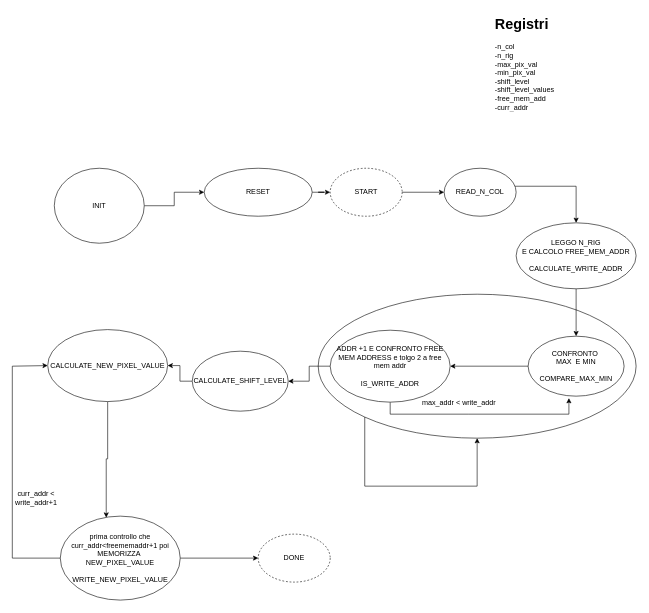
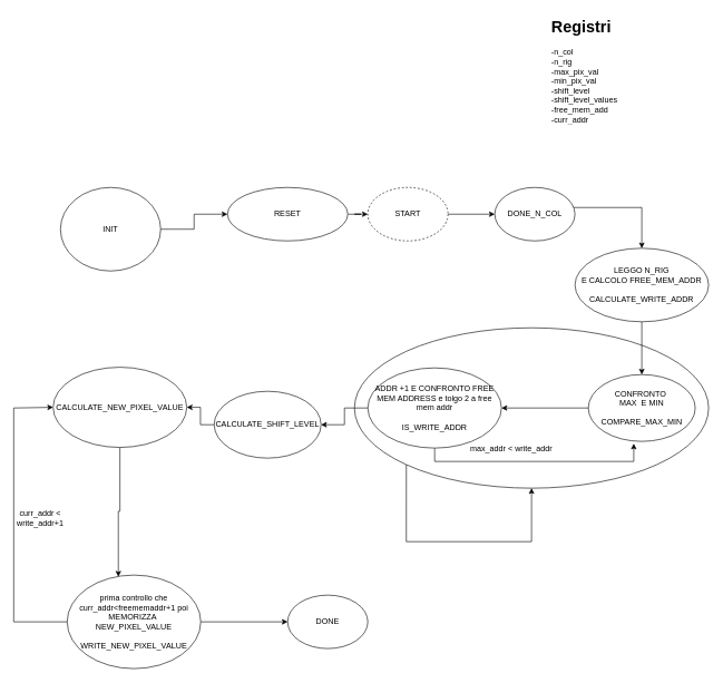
- <mxCell id="11" value="READ_N_COL" style="ellipse;whiteSpace=wrap;html=1;" parent="1" vertex="1"><mxGeometry x="740" y="280" width="120" height="80" as="geometry" /></mxCell>
+ <mxCell id="11" value="DONE_N_COL" style="ellipse;whiteSpace=wrap;html=1;" parent="1" vertex="1"><mxGeometry x="740" y="280" width="120" height="80" as="geometry" /></mxCell>
- <mxCell id="21" value="curr_addr &amp;lt; write_addr+1" style="text;html=1;strokeColor=none;fillColor=none;align=center;verticalAlign=middle;whiteSpace=wrap;rounded=0;" parent="1" vertex="1"><mxGeometry x="20" y="810" width="80" height="40" as="geometry" /></mxCell>
+ <mxCell id="21" value="curr_addr &amp;lt; write_addr+1" style="text;html=1;strokeColor=none;fillColor=none;align=center;verticalAlign=middle;whiteSpace=wrap;rounded=0;" parent="1" vertex="1"><mxGeometry x="20" y="755" width="80" height="40" as="geometry" /></mxCell>
- <mxCell id="22" value="DONE" style="ellipse;whiteSpace=wrap;html=1;dashed=1;" parent="1" vertex="1"><mxGeometry x="430" y="890" width="120" height="80" as="geometry" /></mxCell>
+ <mxCell id="22" value="DONE" style="ellipse;whiteSpace=wrap;html=1;" parent="1" vertex="1"><mxGeometry x="430" y="890" width="120" height="80" as="geometry" /></mxCell>
